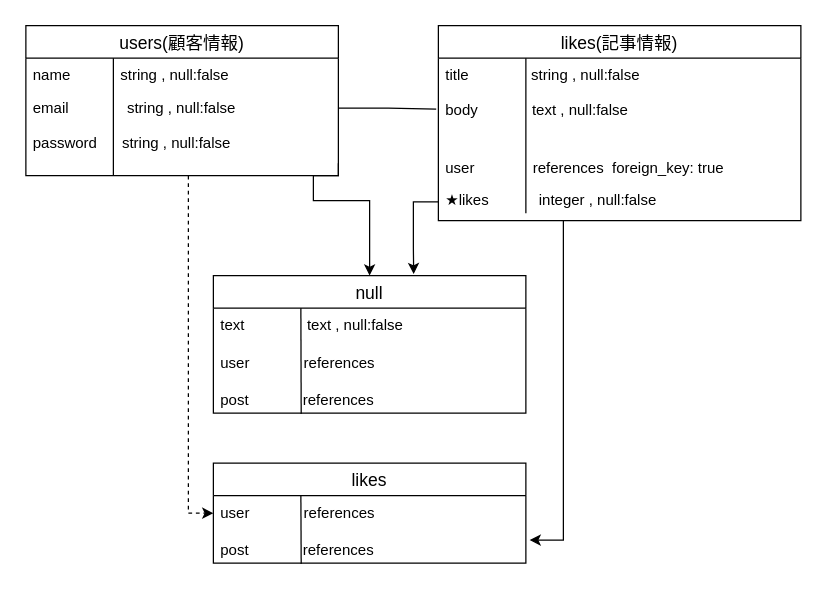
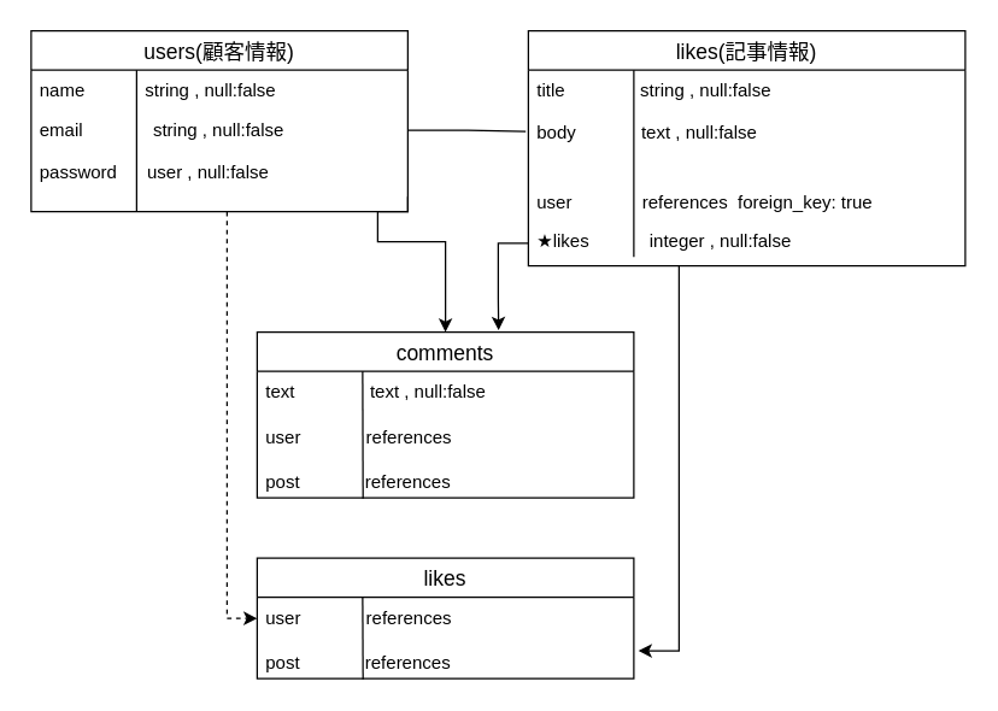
- <mxCell id="5" value="password      string , null:false&#10;" style="text;strokeColor=none;fillColor=none;spacingLeft=4;spacingRight=4;overflow=hidden;rotatable=0;points=[[0,0.5],[1,0.5]];portConstraint=eastwest;fontSize=12;" parent="2" vertex="1"><mxGeometry y="80" width="250" height="40" as="geometry" /></mxCell>
+ <mxCell id="5" value="password      user , null:false&#10;" style="text;strokeColor=none;fillColor=none;spacingLeft=4;spacingRight=4;overflow=hidden;rotatable=0;points=[[0,0.5],[1,0.5]];portConstraint=eastwest;fontSize=12;" parent="2" vertex="1"><mxGeometry y="80" width="250" height="40" as="geometry" /></mxCell>
- <mxCell id="13" value="null" style="swimlane;fontStyle=0;childLayout=stackLayout;horizontal=1;startSize=26;horizontalStack=0;resizeParent=1;resizeParentMax=0;resizeLast=0;collapsible=1;marginBottom=0;align=center;fontSize=14;shadow=0;" parent="1" vertex="1"><mxGeometry x="170" y="220" width="250" height="110" as="geometry" /></mxCell>
+ <mxCell id="13" value="comments" style="swimlane;fontStyle=0;childLayout=stackLayout;horizontal=1;startSize=26;horizontalStack=0;resizeParent=1;resizeParentMax=0;resizeLast=0;collapsible=1;marginBottom=0;align=center;fontSize=14;shadow=0;" parent="1" vertex="1"><mxGeometry x="170" y="220" width="250" height="110" as="geometry" /></mxCell>
